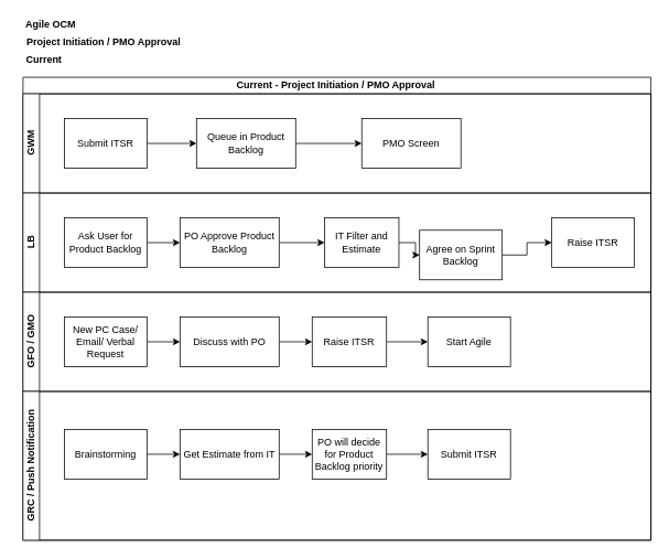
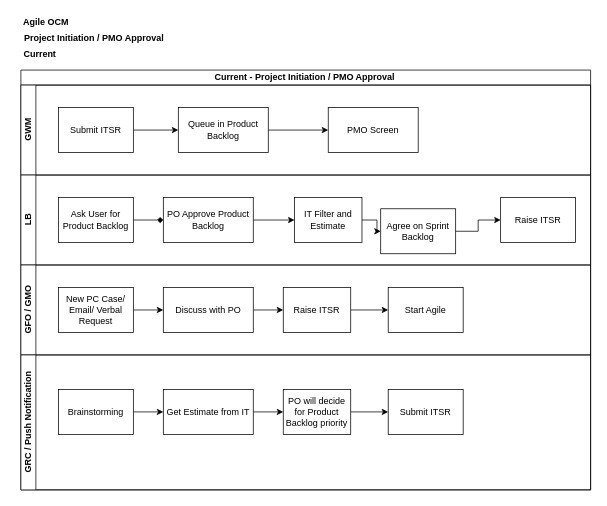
- <mxCell id="10" value="" style="edgeStyle=orthogonalEdgeStyle;rounded=0;orthogonalLoop=1;jettySize=auto;html=1;" edge="1" parent="9" source="11" target="13"><mxGeometry relative="1" as="geometry" /></mxCell>
+ <mxCell id="10" value="" style="edgeStyle=orthogonalEdgeStyle;rounded=0;orthogonalLoop=1;jettySize=auto;html=1;endArrow=diamond;" edge="1" parent="9" source="11" target="13"><mxGeometry relative="1" as="geometry" /></mxCell>
